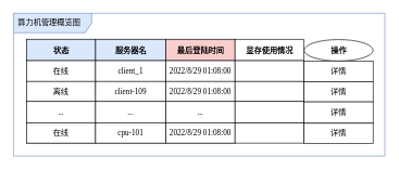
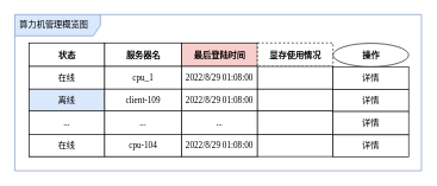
- <mxCell id="5" value="状态" style="connectable=1;recursiveResize=0;align=center;fontStyle=1;html=1;shadow=0;fontFamily=Times New Roman;movable=1;resizable=1;rotatable=1;deletable=1;editable=1;fillColor=#dae8fc;" parent="4" vertex="1"><mxGeometry width="106" height="33" as="geometry"><mxRectangle width="106" height="33" as="alternateBounds" /></mxGeometry></mxCell>
+ <mxCell id="5" value="状态" style="connectable=1;recursiveResize=0;align=center;fontStyle=1;html=1;shadow=0;fontFamily=Times New Roman;movable=1;resizable=1;rotatable=1;deletable=1;editable=1;" parent="4" vertex="1"><mxGeometry width="106" height="33" as="geometry"><mxRectangle width="106" height="33" as="alternateBounds" /></mxGeometry></mxCell>
- <mxCell id="6" value="服务器名" style="connectable=1;recursiveResize=0;align=center;fontStyle=1;html=1;shadow=0;fontFamily=Times New Roman;movable=1;resizable=1;rotatable=1;deletable=1;editable=1;fillColor=#dae8fc;" parent="4" vertex="1"><mxGeometry x="106" width="108" height="33" as="geometry"><mxRectangle width="108" height="33" as="alternateBounds" /></mxGeometry></mxCell>
+ <mxCell id="6" value="服务器名" style="connectable=1;recursiveResize=0;align=center;fontStyle=1;html=1;shadow=0;fontFamily=Times New Roman;movable=1;resizable=1;rotatable=1;deletable=1;editable=1;" parent="4" vertex="1"><mxGeometry x="106" width="108" height="33" as="geometry"><mxRectangle width="108" height="33" as="alternateBounds" /></mxGeometry></mxCell>
- <mxCell id="24" value="显存使用情况" style="connectable=1;recursiveResize=0;align=center;fontStyle=1;html=1;shadow=0;fontFamily=Times New Roman;movable=1;resizable=1;rotatable=1;deletable=1;editable=1;" parent="1" vertex="1"><mxGeometry x="360" y="60" width="106" height="33" as="geometry"><mxRectangle width="106" height="33" as="alternateBounds" /></mxGeometry></mxCell>
+ <mxCell id="24" value="显存使用情况" style="connectable=1;recursiveResize=0;align=center;fontStyle=1;html=1;shadow=0;fontFamily=Times New Roman;movable=1;resizable=1;rotatable=1;deletable=1;editable=1;dashed=1;" parent="1" vertex="1"><mxGeometry x="360" y="60" width="106" height="33" as="geometry"><mxRectangle width="106" height="33" as="alternateBounds" /></mxGeometry></mxCell>
- <mxCell id="10" value="client_1" style="connectable=1;recursiveResize=0;align=center;whiteSpace=wrap;html=1;shadow=0;fontFamily=Times New Roman;movable=1;resizable=1;rotatable=1;deletable=1;editable=1;" parent="8" vertex="1"><mxGeometry x="106" width="108" height="32" as="geometry"><mxRectangle width="108" height="32" as="alternateBounds" /></mxGeometry></mxCell>
+ <mxCell id="10" value="cpu_1" style="connectable=1;recursiveResize=0;align=center;whiteSpace=wrap;html=1;shadow=0;fontFamily=Times New Roman;movable=1;resizable=1;rotatable=1;deletable=1;editable=1;" parent="8" vertex="1"><mxGeometry x="106" width="108" height="32" as="geometry"><mxRectangle width="108" height="32" as="alternateBounds" /></mxGeometry></mxCell>
- <mxCell id="13" value="离线" style="connectable=1;recursiveResize=0;whiteSpace=wrap;html=1;shadow=0;fontFamily=Times New Roman;movable=1;resizable=1;rotatable=1;deletable=1;editable=1;" parent="12" vertex="1"><mxGeometry width="106" height="31" as="geometry"><mxRectangle width="106" height="31" as="alternateBounds" /></mxGeometry></mxCell>
+ <mxCell id="13" value="离线" style="connectable=1;recursiveResize=0;whiteSpace=wrap;html=1;shadow=0;fontFamily=Times New Roman;movable=1;resizable=1;rotatable=1;deletable=1;editable=1;fillColor=#dae8fc;" parent="12" vertex="1"><mxGeometry width="106" height="31" as="geometry"><mxRectangle width="106" height="31" as="alternateBounds" /></mxGeometry></mxCell>
- <mxCell id="22" value="cpu-101" style="connectable=1;recursiveResize=0;whiteSpace=wrap;html=1;shadow=0;fontFamily=Times New Roman;movable=1;resizable=1;rotatable=1;deletable=1;editable=1;" parent="20" vertex="1"><mxGeometry x="106" width="108" height="31" as="geometry"><mxRectangle width="108" height="31" as="alternateBounds" /></mxGeometry></mxCell>
+ <mxCell id="22" value="cpu-104" style="connectable=1;recursiveResize=0;whiteSpace=wrap;html=1;shadow=0;fontFamily=Times New Roman;movable=1;resizable=1;rotatable=1;deletable=1;editable=1;" parent="20" vertex="1"><mxGeometry x="106" width="108" height="31" as="geometry"><mxRectangle width="108" height="31" as="alternateBounds" /></mxGeometry></mxCell>
